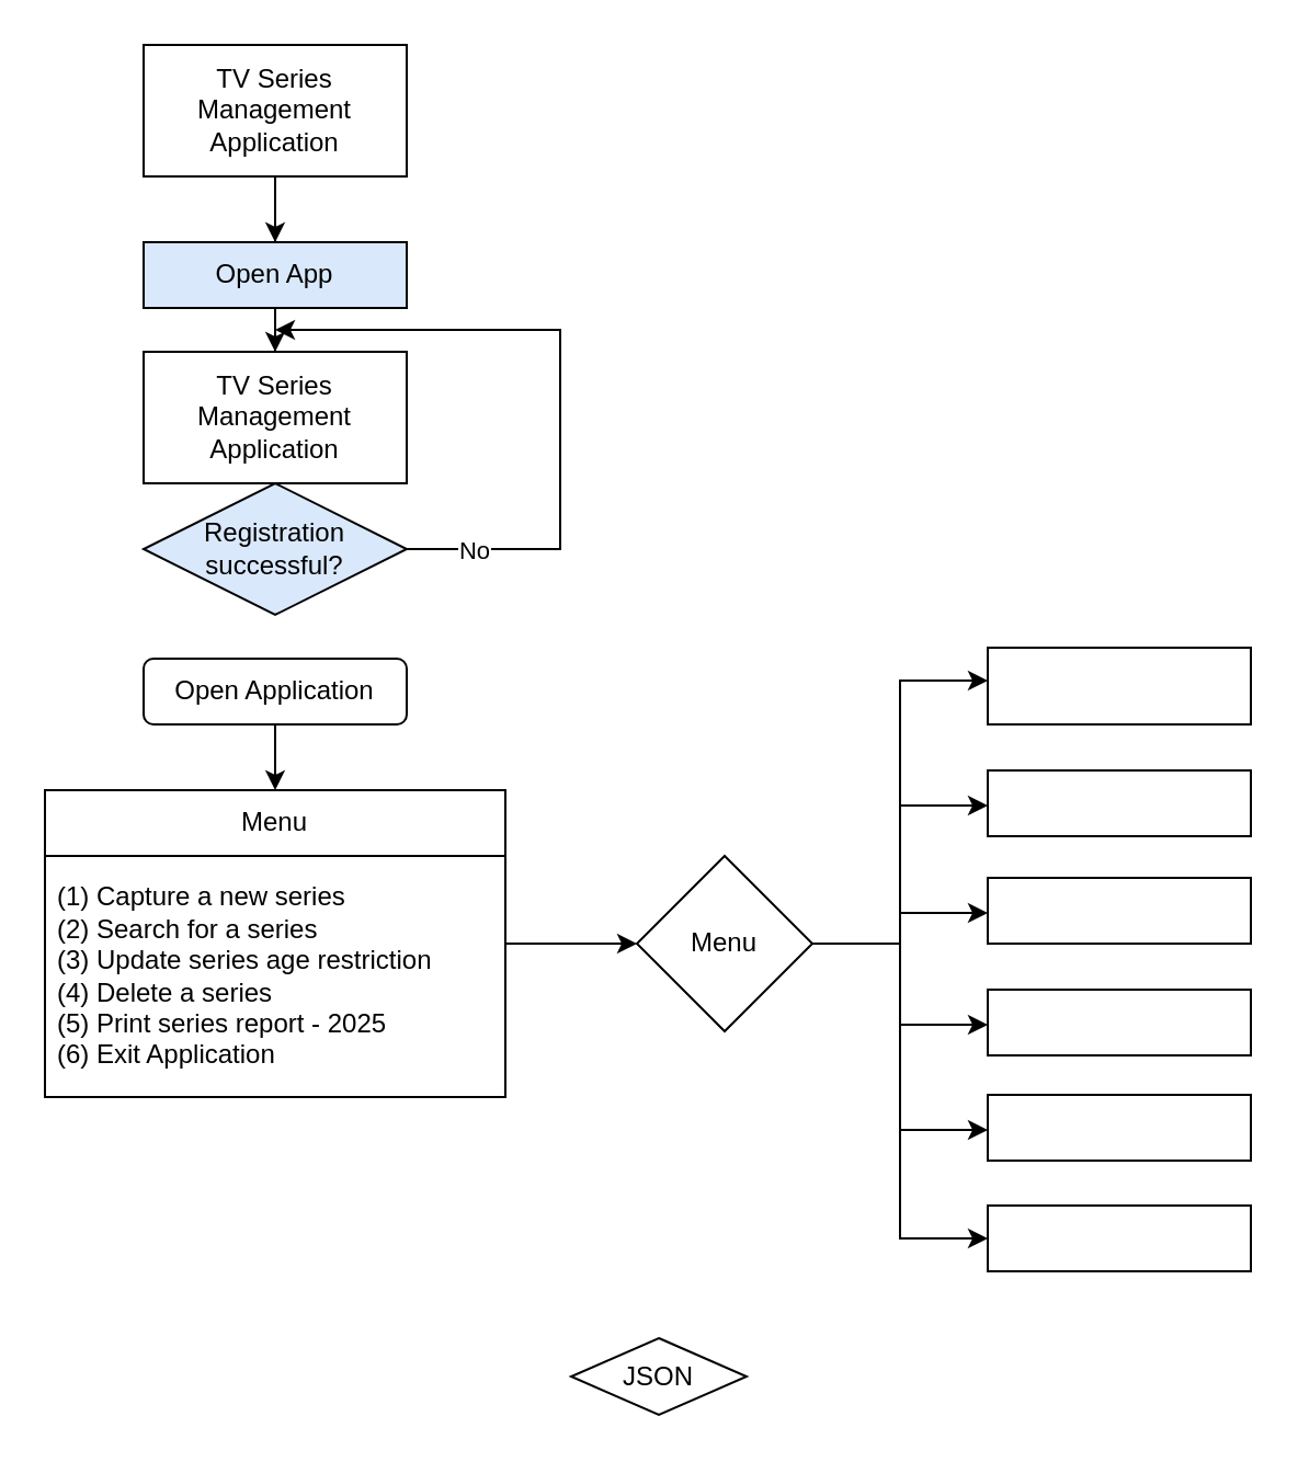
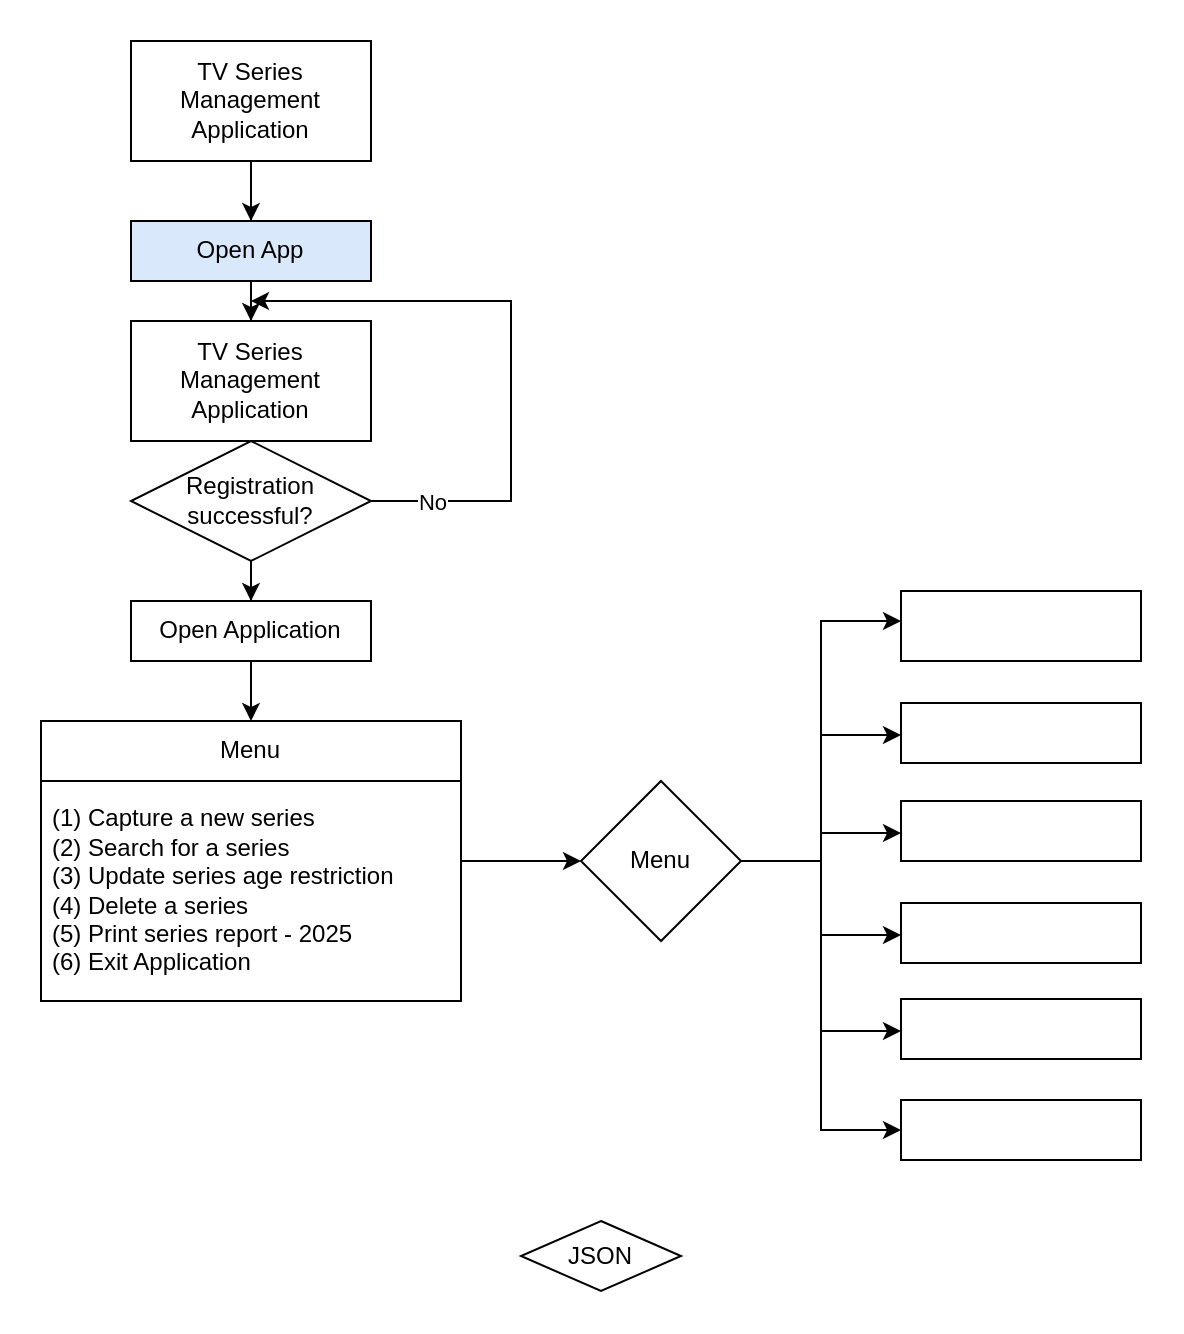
- <mxCell id="11" value="Registration successful?" style="rhombus;whiteSpace=wrap;html=1;fillColor=#dae8fc;" parent="1" vertex="1"><mxGeometry x="65" y="220" width="120" height="60" as="geometry" /></mxCell>
+ <mxCell id="11" value="Registration successful?" style="rhombus;whiteSpace=wrap;html=1;" parent="1" vertex="1"><mxGeometry x="65" y="220" width="120" height="60" as="geometry" /></mxCell>
+ <mxCell id="10" value="" style="edgeStyle=orthogonalEdgeStyle;rounded=0;orthogonalLoop=1;jettySize=auto;html=1;" parent="1" source="11" target="15" edge="1"><mxGeometry relative="1" as="geometry" /></mxCell>
- <mxCell id="15" value="Open Application" style="whiteSpace=wrap;html=1;rounded=1;" parent="1" vertex="1"><mxGeometry x="65" y="300" width="120" height="30" as="geometry" /></mxCell>
+ <mxCell id="15" value="Open Application" style="whiteSpace=wrap;html=1;" parent="1" vertex="1"><mxGeometry x="65" y="300" width="120" height="30" as="geometry" /></mxCell>
